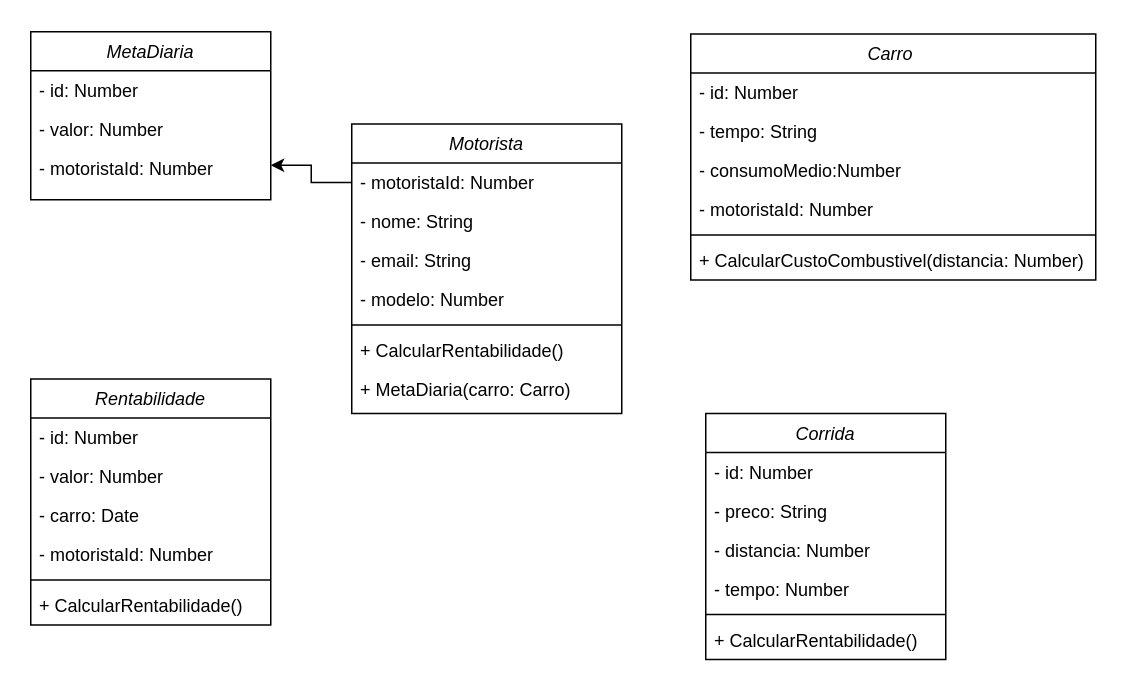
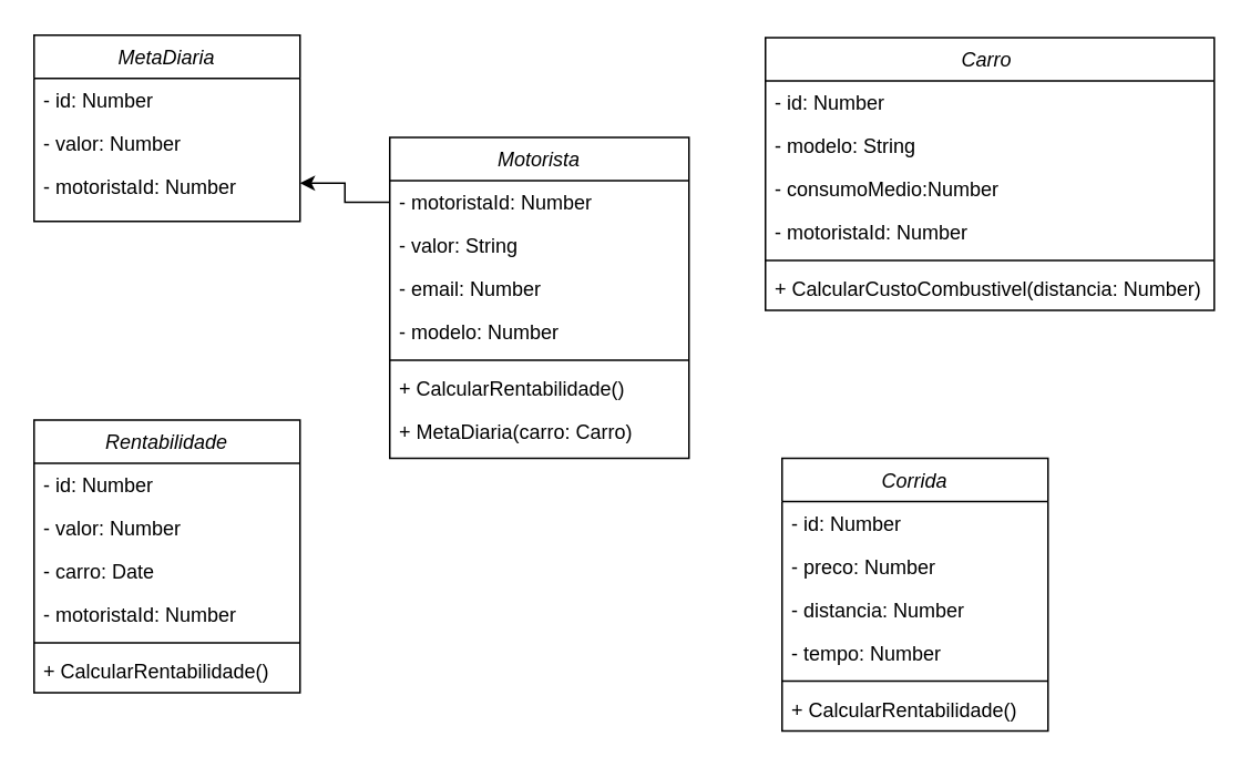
- <mxCell id="12" value="- tempo: String" style="text;align=left;verticalAlign=top;spacingLeft=4;spacingRight=4;overflow=hidden;rotatable=0;points=[[0,0.5],[1,0.5]];portConstraint=eastwest;rounded=0;shadow=0;html=0;" vertex="1" parent="10"><mxGeometry y="52" width="270" height="26" as="geometry" /></mxCell>
+ <mxCell id="12" value="- modelo: String" style="text;align=left;verticalAlign=top;spacingLeft=4;spacingRight=4;overflow=hidden;rotatable=0;points=[[0,0.5],[1,0.5]];portConstraint=eastwest;rounded=0;shadow=0;html=0;" vertex="1" parent="10"><mxGeometry y="52" width="270" height="26" as="geometry" /></mxCell>
- <mxCell id="4" value="- nome: String" style="text;align=left;verticalAlign=top;spacingLeft=4;spacingRight=4;overflow=hidden;rotatable=0;points=[[0,0.5],[1,0.5]];portConstraint=eastwest;rounded=0;shadow=0;html=0;" parent="2" vertex="1"><mxGeometry y="52" width="180" height="26" as="geometry" /></mxCell>
+ <mxCell id="4" value="- valor: String" style="text;align=left;verticalAlign=top;spacingLeft=4;spacingRight=4;overflow=hidden;rotatable=0;points=[[0,0.5],[1,0.5]];portConstraint=eastwest;rounded=0;shadow=0;html=0;" parent="2" vertex="1"><mxGeometry y="52" width="180" height="26" as="geometry" /></mxCell>
- <mxCell id="5" value="- email: String" style="text;align=left;verticalAlign=top;spacingLeft=4;spacingRight=4;overflow=hidden;rotatable=0;points=[[0,0.5],[1,0.5]];portConstraint=eastwest;rounded=0;shadow=0;html=0;" parent="2" vertex="1"><mxGeometry y="78" width="180" height="26" as="geometry" /></mxCell>
+ <mxCell id="5" value="- email: Number" style="text;align=left;verticalAlign=top;spacingLeft=4;spacingRight=4;overflow=hidden;rotatable=0;points=[[0,0.5],[1,0.5]];portConstraint=eastwest;rounded=0;shadow=0;html=0;" parent="2" vertex="1"><mxGeometry y="78" width="180" height="26" as="geometry" /></mxCell>
- <mxCell id="19" value="- preco: String" style="text;align=left;verticalAlign=top;spacingLeft=4;spacingRight=4;overflow=hidden;rotatable=0;points=[[0,0.5],[1,0.5]];portConstraint=eastwest;rounded=0;shadow=0;html=0;" vertex="1" parent="17"><mxGeometry y="52" width="160" height="26" as="geometry" /></mxCell>
+ <mxCell id="19" value="- preco: Number" style="text;align=left;verticalAlign=top;spacingLeft=4;spacingRight=4;overflow=hidden;rotatable=0;points=[[0,0.5],[1,0.5]];portConstraint=eastwest;rounded=0;shadow=0;html=0;" vertex="1" parent="17"><mxGeometry y="52" width="160" height="26" as="geometry" /></mxCell>
